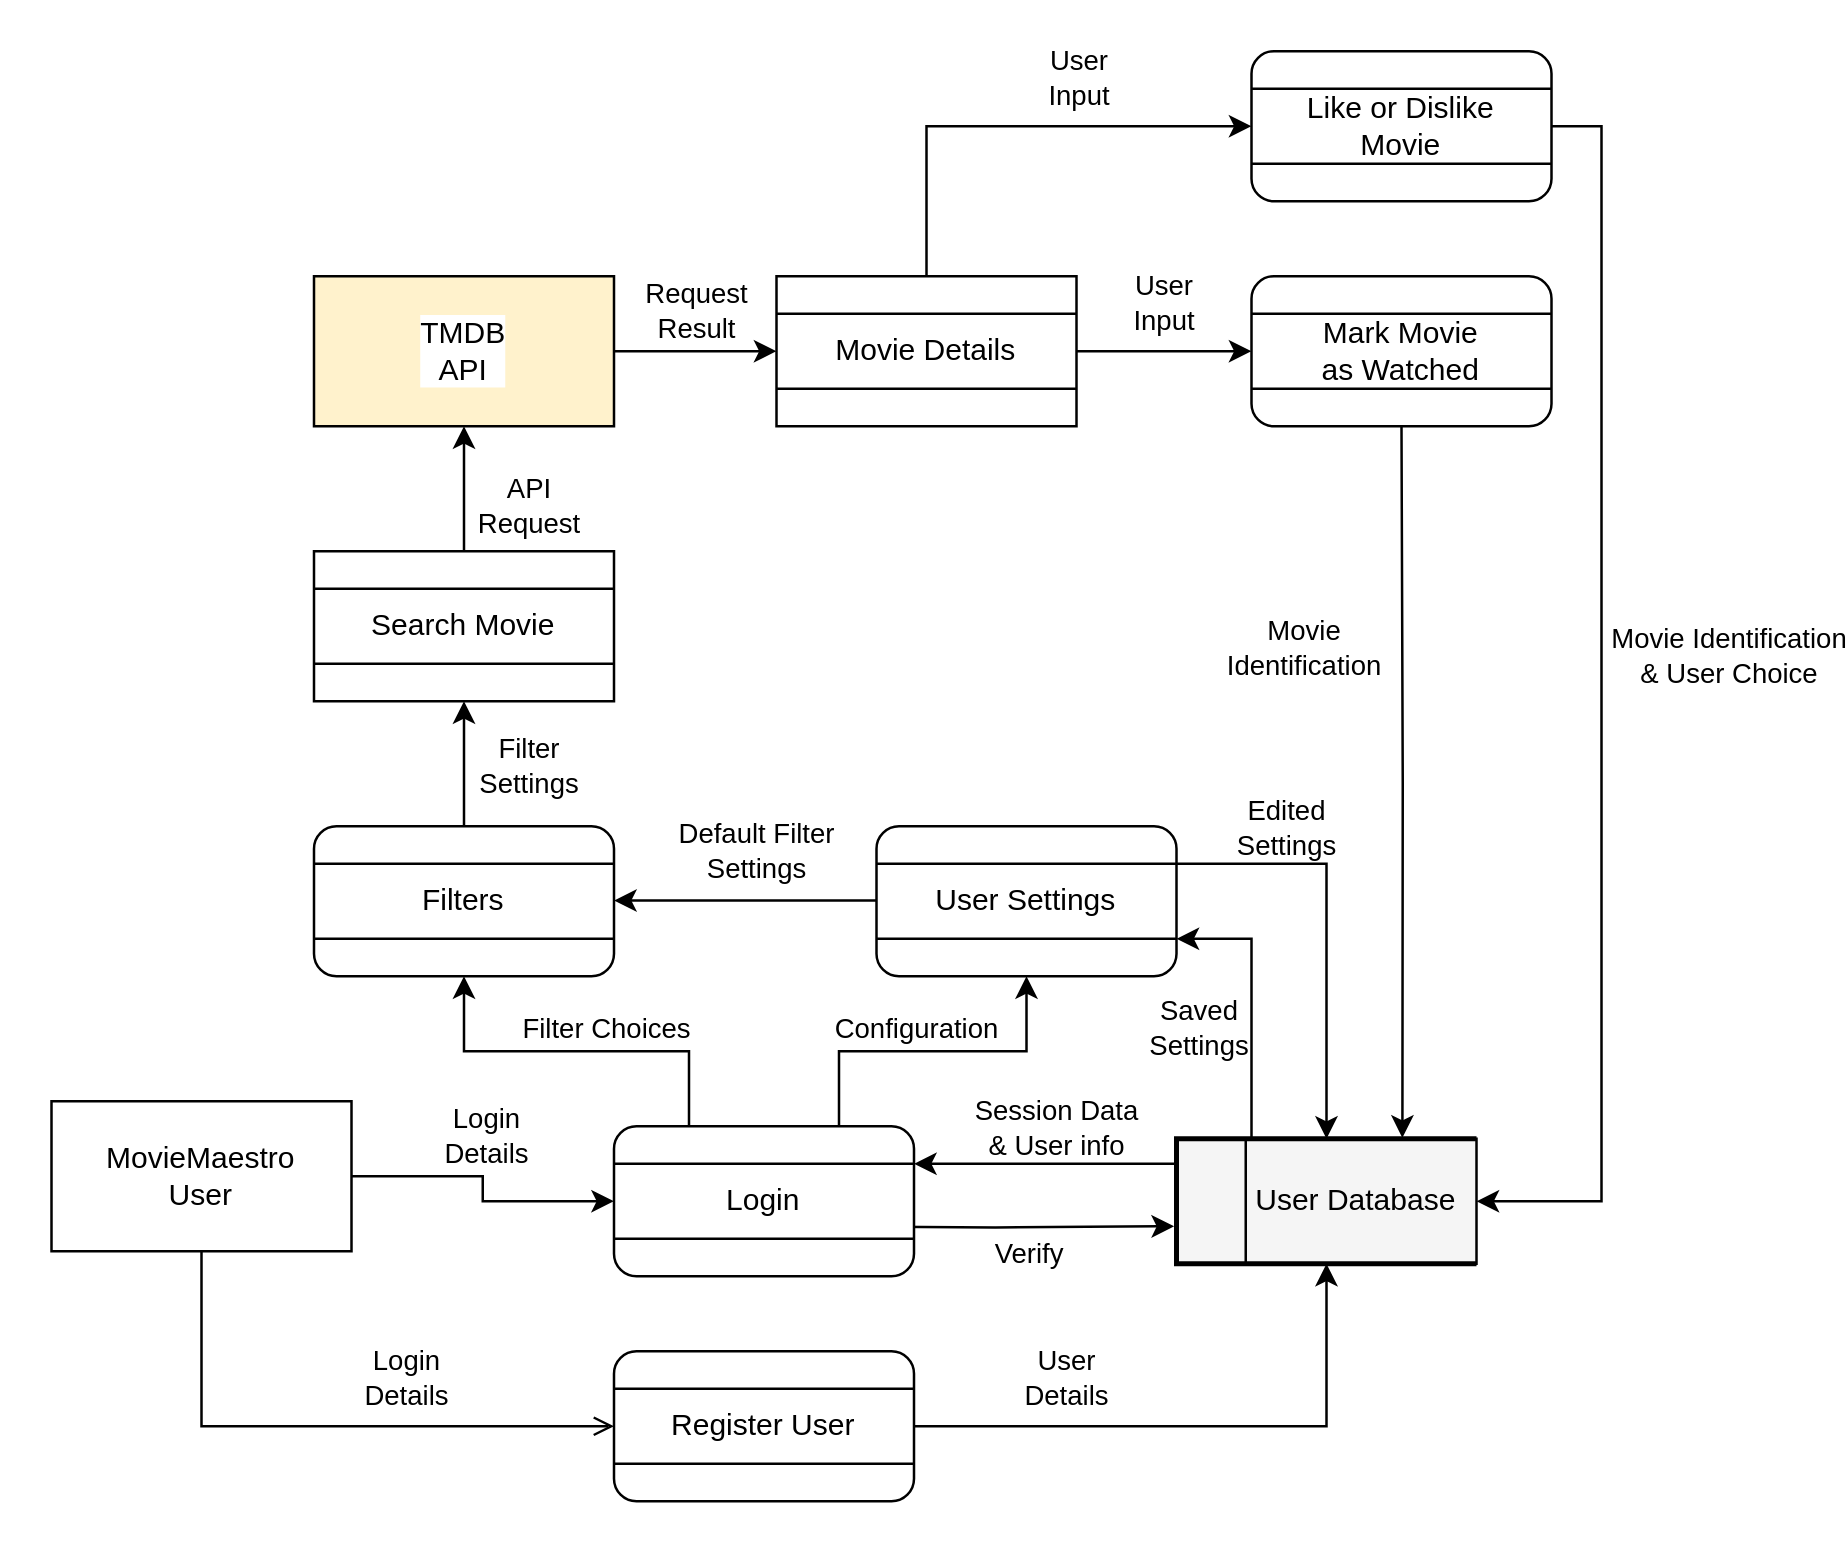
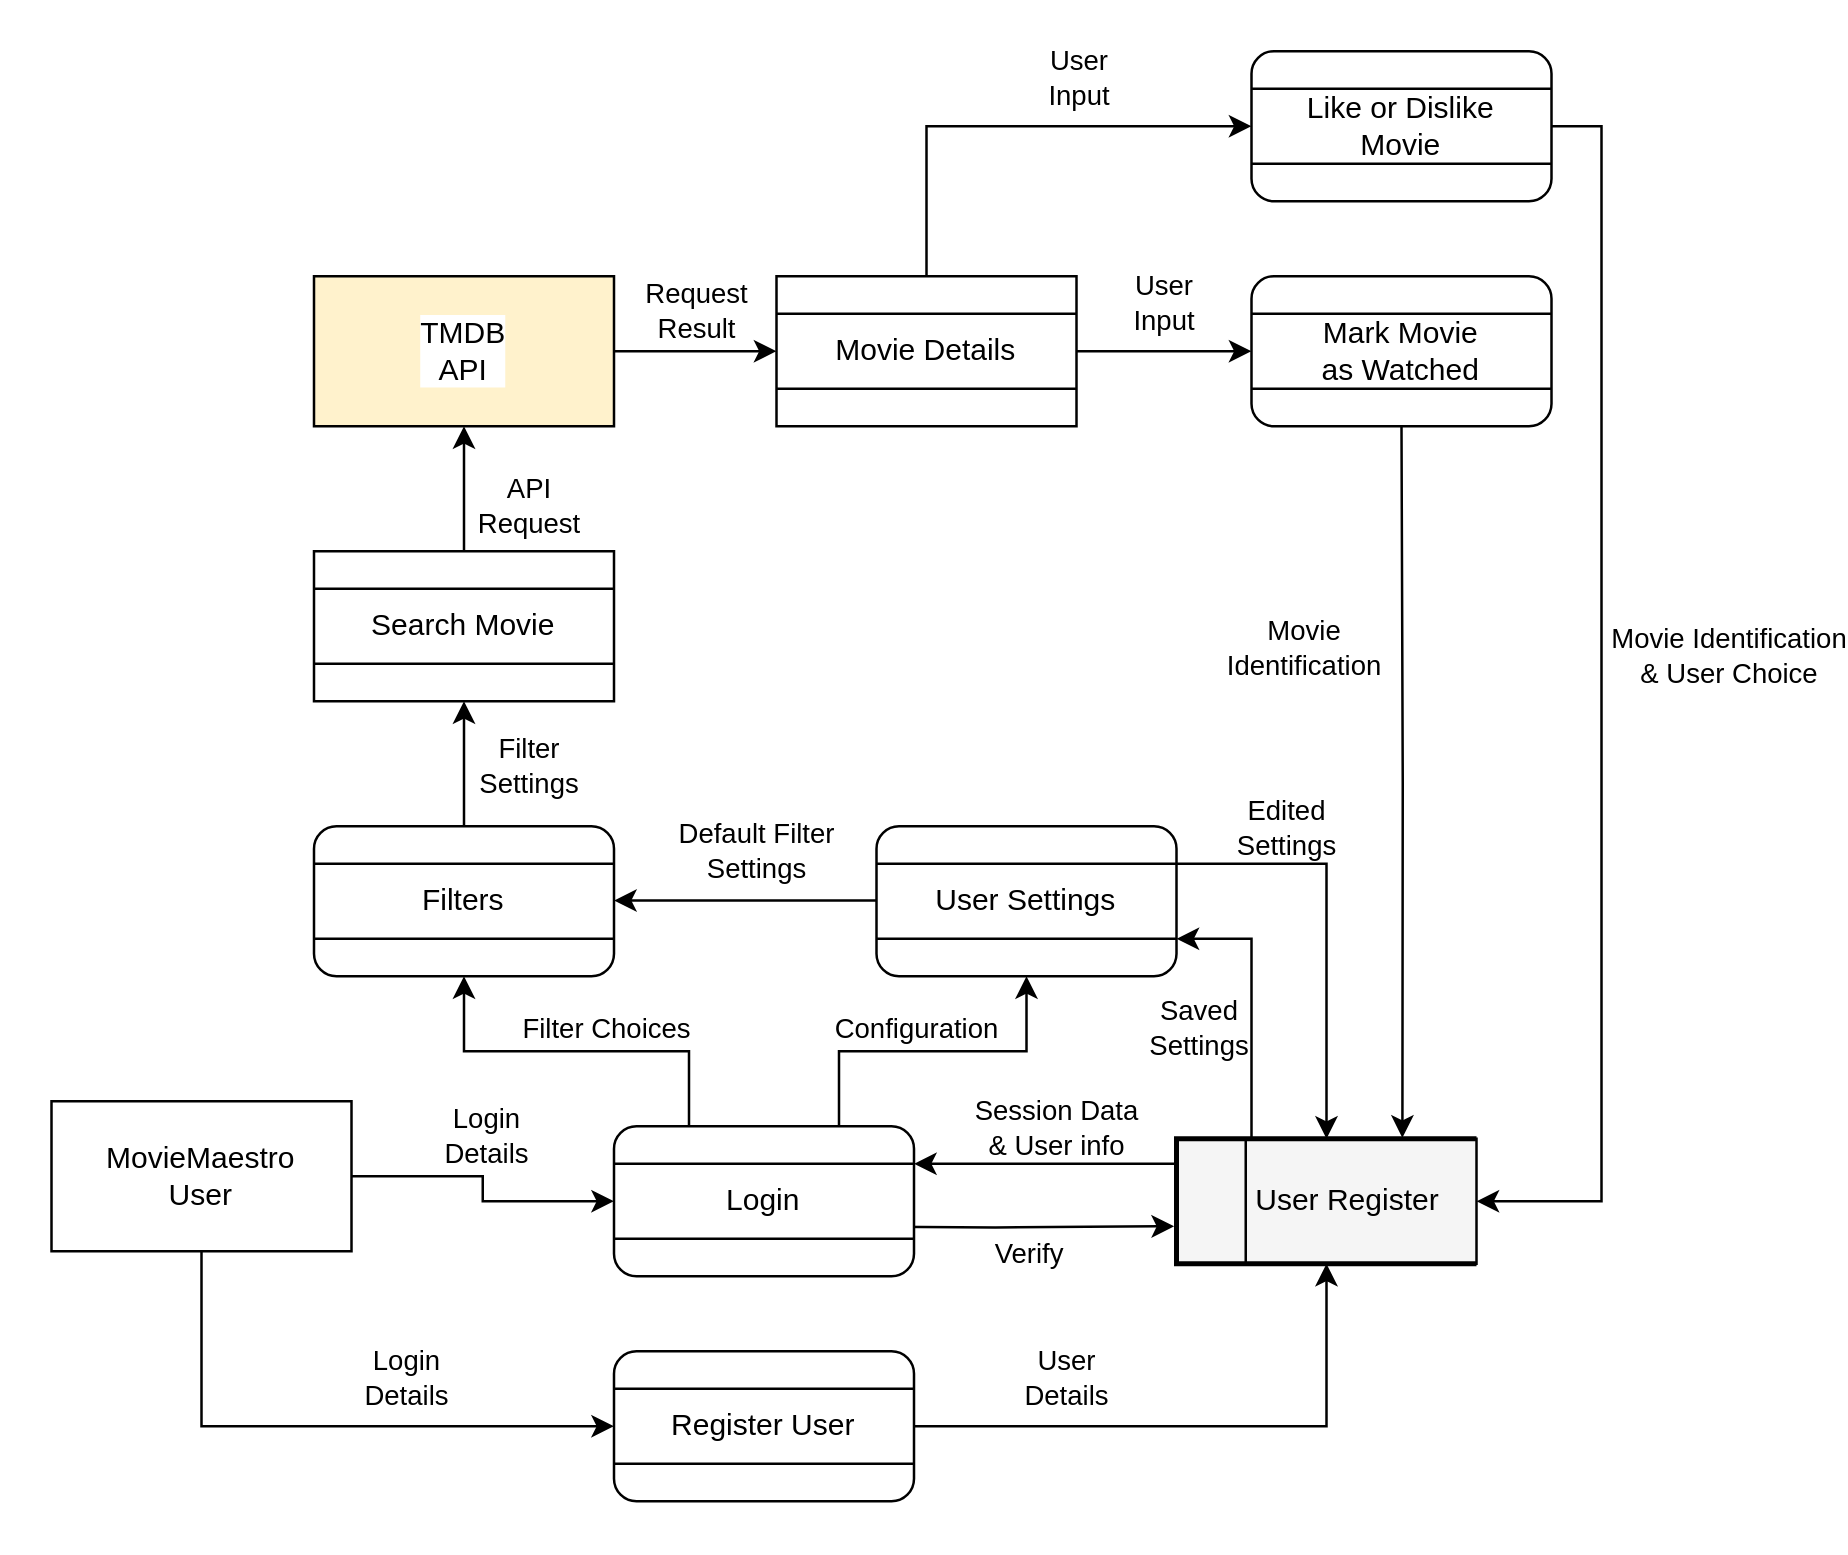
- <mxCell id="8" value="&amp;nbsp; &amp;nbsp; &amp;nbsp; &amp;nbsp; &amp;nbsp;User Database" style="strokeWidth=2;html=1;shape=mxgraph.flowchart.annotation_1;align=left;pointerEvents=1;fontColor=#000000;strokeColor=#000000;" parent="7" vertex="1"><mxGeometry width="120" height="50" as="geometry" /></mxCell>
+ <mxCell id="8" value="&amp;nbsp; &amp;nbsp; &amp;nbsp; &amp;nbsp; &amp;nbsp;User Register" style="strokeWidth=2;html=1;shape=mxgraph.flowchart.annotation_1;align=left;pointerEvents=1;fontColor=#000000;strokeColor=#000000;" parent="7" vertex="1"><mxGeometry width="120" height="50" as="geometry" /></mxCell>
- <mxCell id="4" style="edgeStyle=orthogonalEdgeStyle;rounded=0;orthogonalLoop=1;jettySize=auto;html=1;exitX=0.5;exitY=1;exitDx=0;exitDy=0;entryX=0;entryY=0.5;entryDx=0;entryDy=0;strokeColor=#000000;endArrow=open;" parent="1" source="6" target="40" edge="1"><mxGeometry relative="1" as="geometry" /></mxCell>
+ <mxCell id="4" style="edgeStyle=orthogonalEdgeStyle;rounded=0;orthogonalLoop=1;jettySize=auto;html=1;exitX=0.5;exitY=1;exitDx=0;exitDy=0;entryX=0;entryY=0.5;entryDx=0;entryDy=0;strokeColor=#000000;" parent="1" source="6" target="40" edge="1"><mxGeometry relative="1" as="geometry" /></mxCell>
